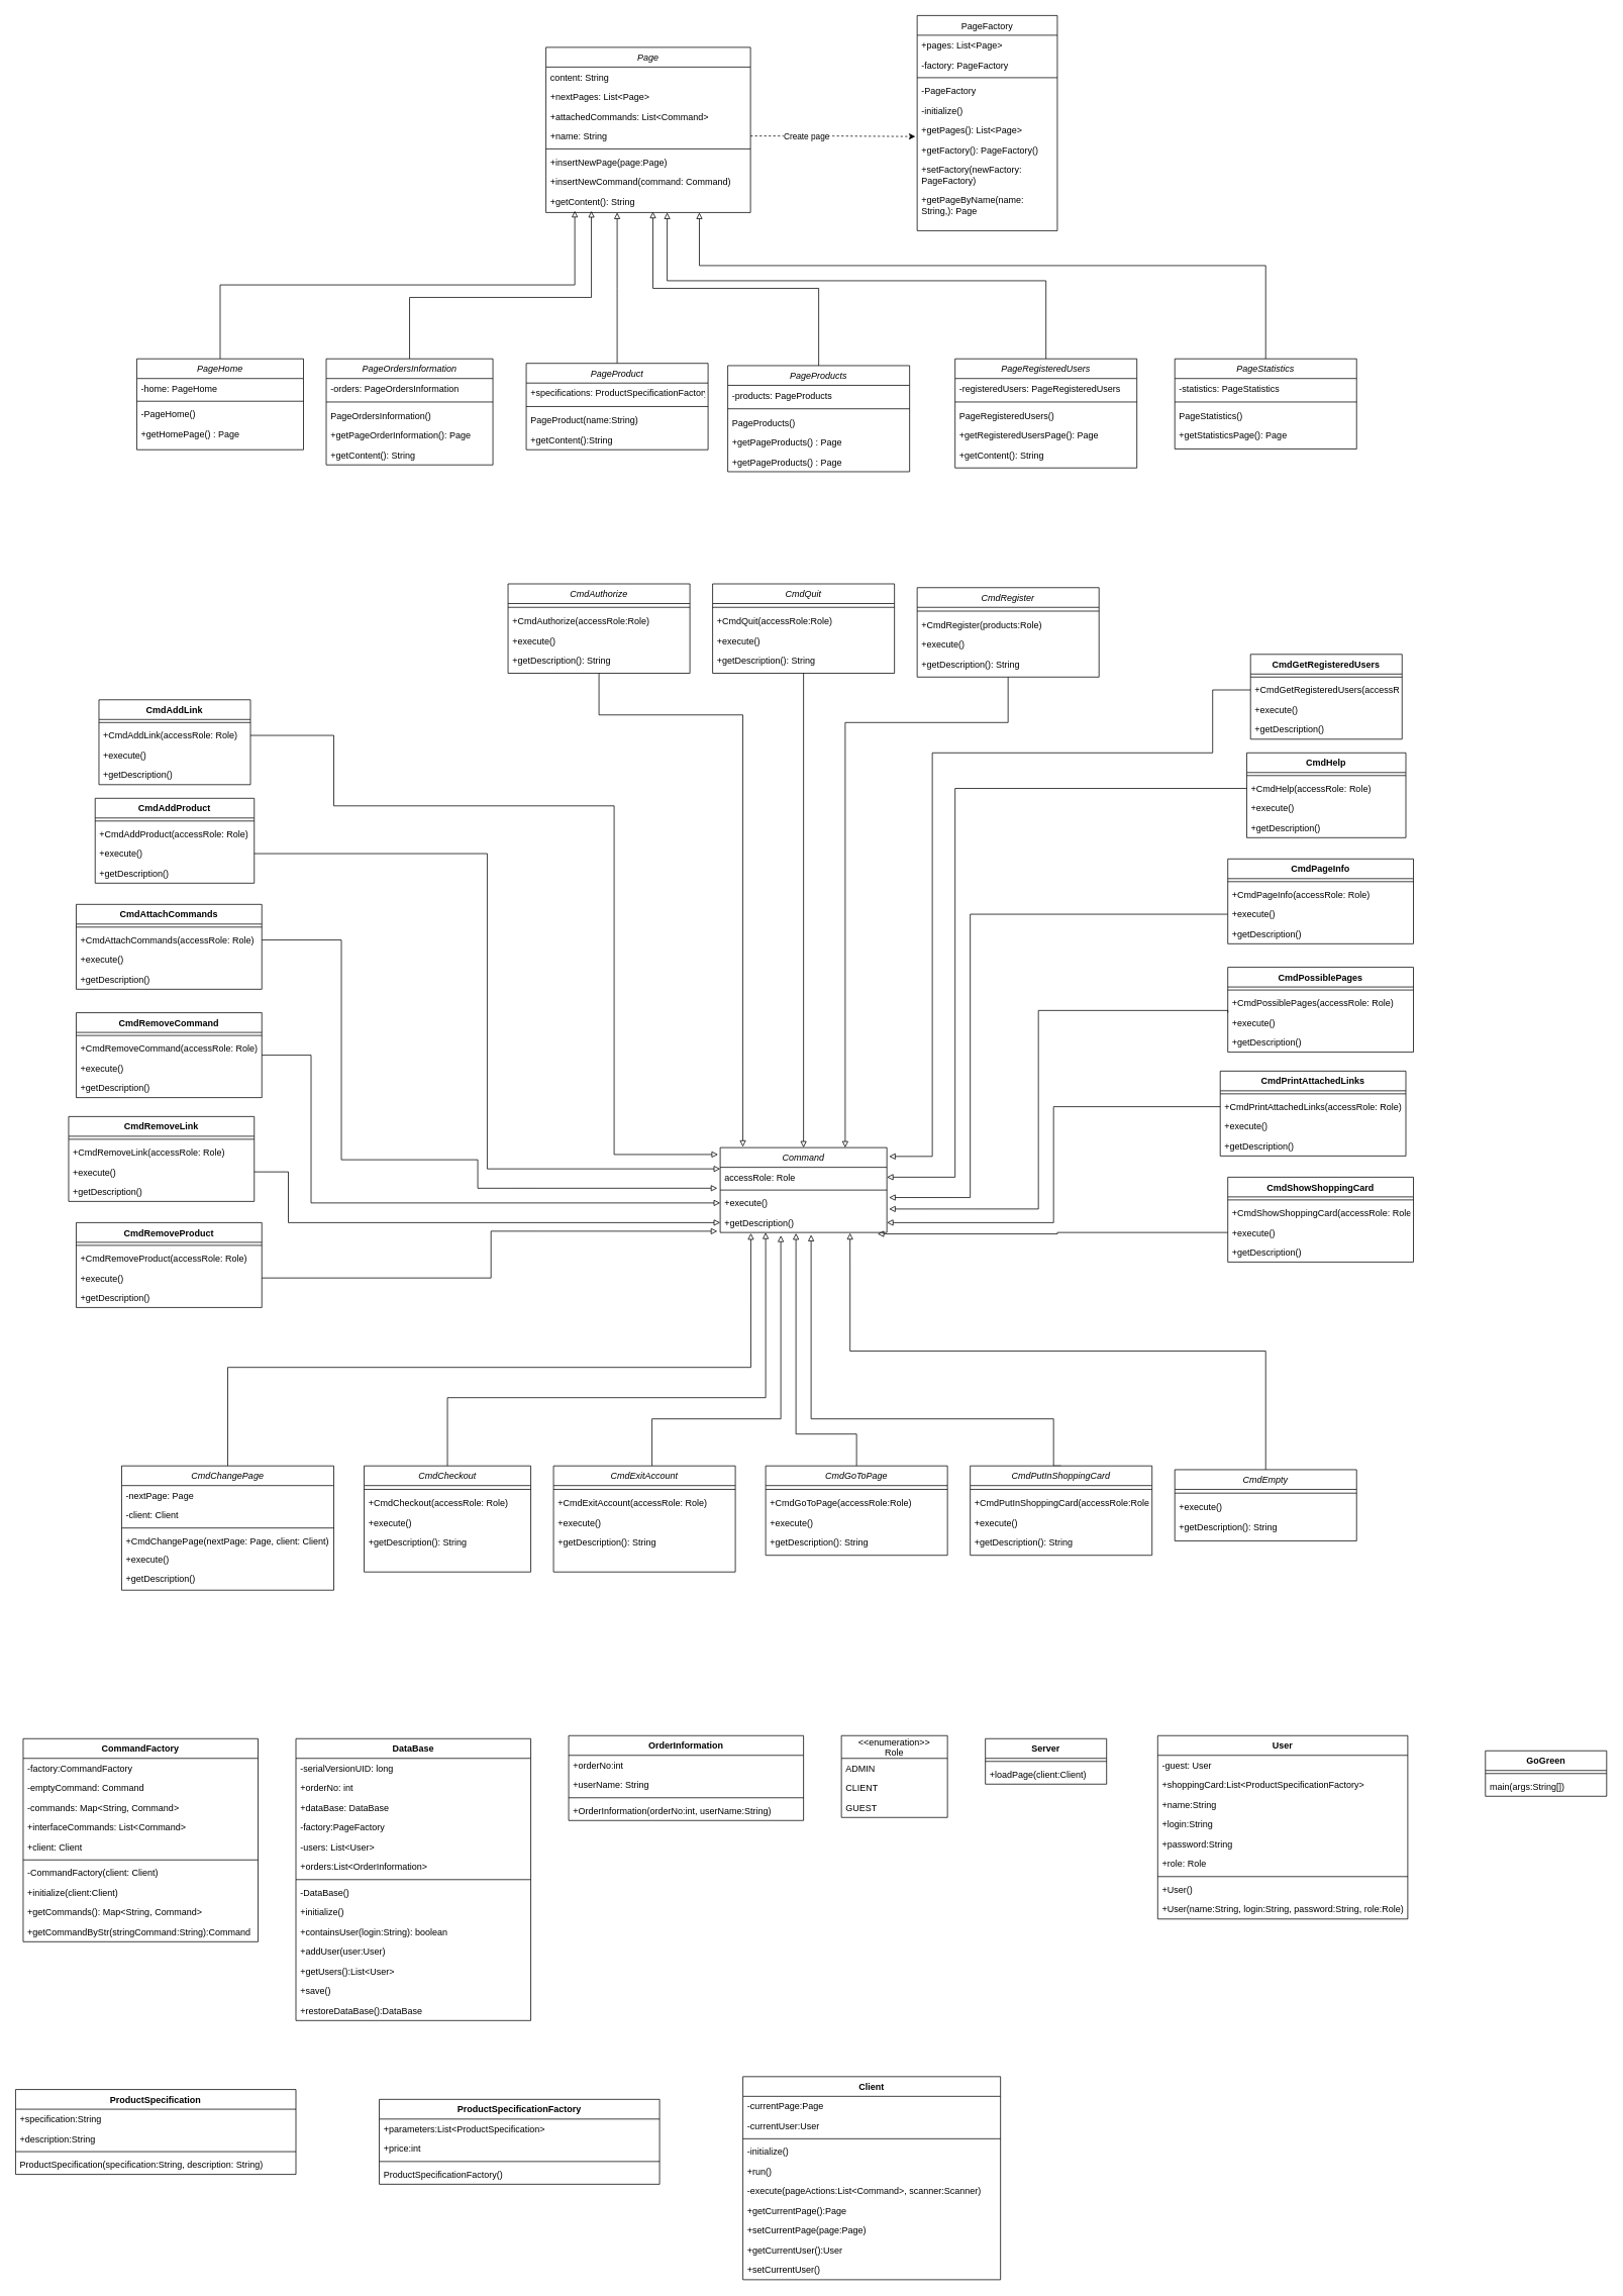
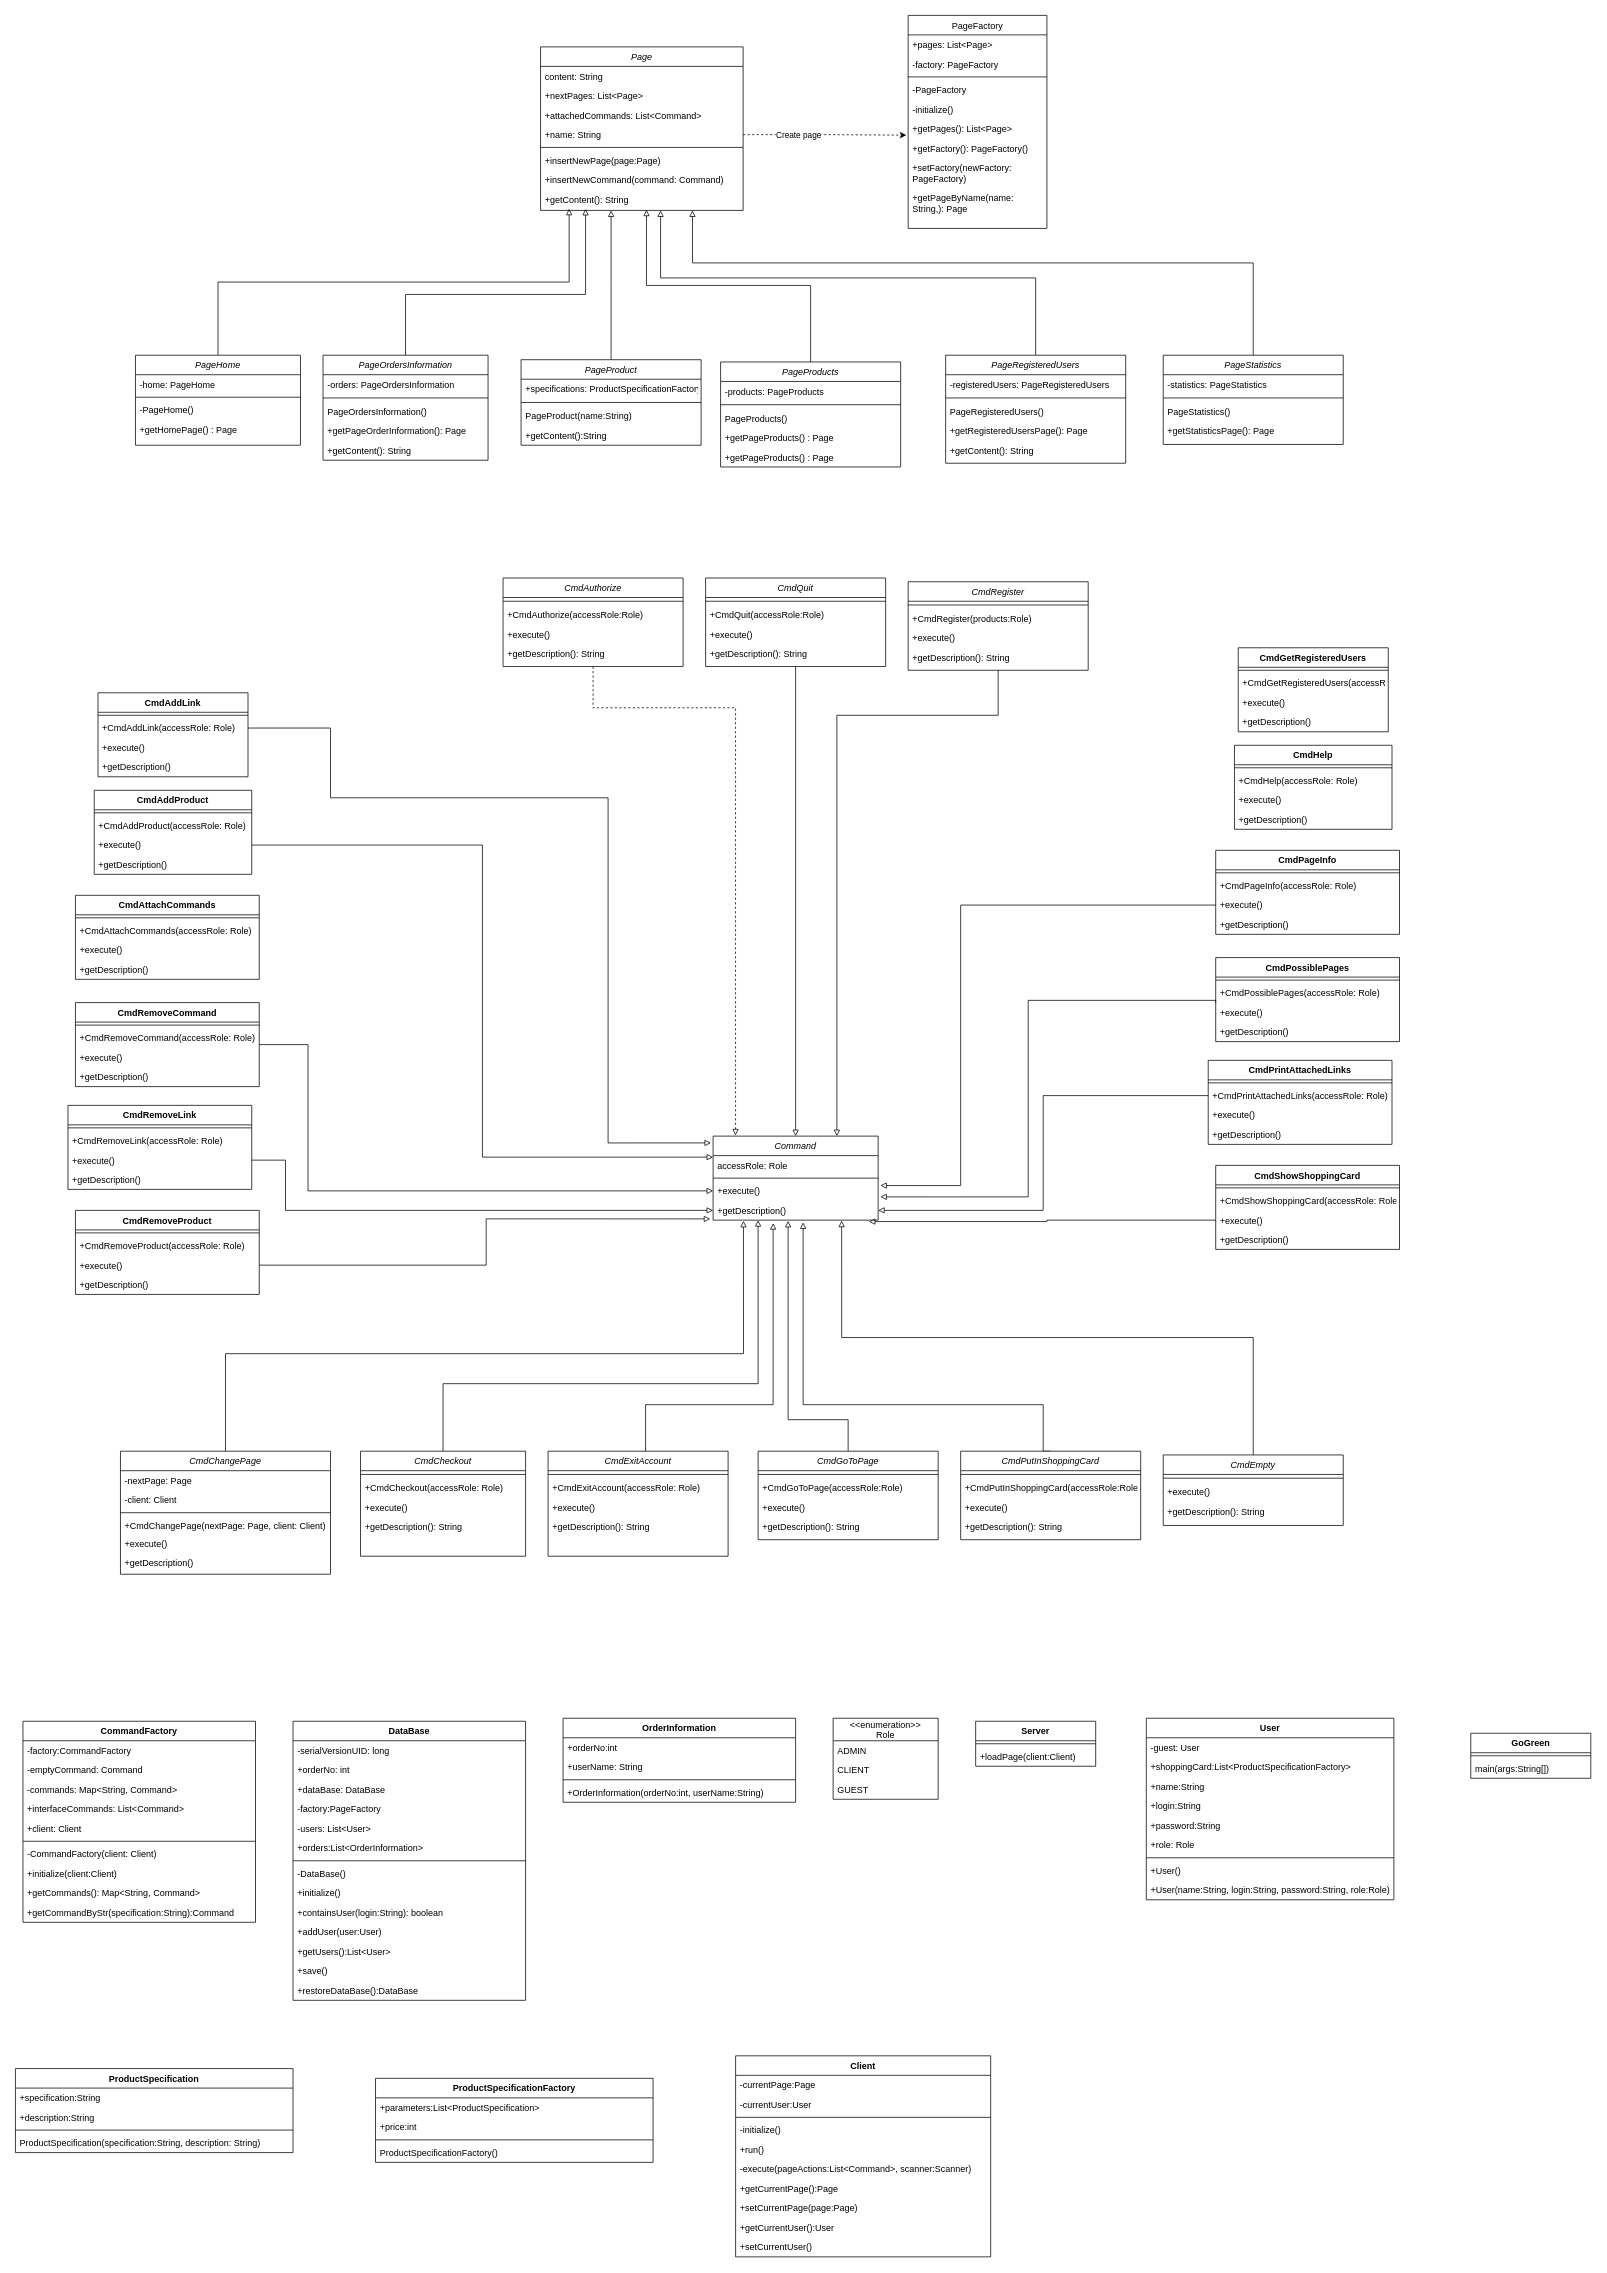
- <mxCell id="165" style="edgeStyle=orthogonalEdgeStyle;rounded=0;orthogonalLoop=1;jettySize=auto;html=1;entryX=1.013;entryY=0.104;entryDx=0;entryDy=0;entryPerimeter=0;endArrow=block;endFill=0;" edge="1" parent="1" source="137" target="62"><mxGeometry relative="1" as="geometry"><Array as="points"><mxPoint x="1600" y="910" /><mxPoint x="1600" y="993" /><mxPoint x="1230" y="993" /><mxPoint x="1230" y="1526" /></Array></mxGeometry></mxCell>
- <mxCell id="224" style="edgeStyle=orthogonalEdgeStyle;rounded=0;orthogonalLoop=1;jettySize=auto;html=1;entryX=0.136;entryY=-0.009;entryDx=0;entryDy=0;entryPerimeter=0;endArrow=block;endFill=0;" edge="1" parent="1" source="225" target="62"><mxGeometry relative="1" as="geometry"><Array as="points"><mxPoint x="790" y="943" /><mxPoint x="980" y="943" /></Array></mxGeometry></mxCell>
+ <mxCell id="224" style="edgeStyle=orthogonalEdgeStyle;rounded=0;orthogonalLoop=1;jettySize=auto;html=1;entryX=0.136;entryY=-0.009;entryDx=0;entryDy=0;entryPerimeter=0;endArrow=block;endFill=0;dashed=1;" edge="1" parent="1" source="225" target="62"><mxGeometry relative="1" as="geometry"><Array as="points"><mxPoint x="790" y="943" /><mxPoint x="980" y="943" /></Array></mxGeometry></mxCell>
- <mxCell id="166" style="edgeStyle=orthogonalEdgeStyle;rounded=0;orthogonalLoop=1;jettySize=auto;html=1;exitX=0;exitY=0.5;exitDx=0;exitDy=0;endArrow=block;endFill=0;entryX=1;entryY=0.5;entryDx=0;entryDy=0;" edge="1" parent="1" source="142" target="63"><mxGeometry relative="1" as="geometry"><mxPoint x="1270" y="1543" as="targetPoint" /><Array as="points"><mxPoint x="1260" y="1040" /><mxPoint x="1260" y="1553" /></Array></mxGeometry></mxCell>
- <mxCell id="116" style="edgeStyle=orthogonalEdgeStyle;rounded=0;orthogonalLoop=1;jettySize=auto;html=1;entryX=-0.017;entryY=1.06;entryDx=0;entryDy=0;entryPerimeter=0;endArrow=block;endFill=0;" edge="1" parent="1" source="113" target="63"><mxGeometry relative="1" as="geometry"><Array as="points"><mxPoint x="450" y="1240" /><mxPoint x="450" y="1530" /><mxPoint x="630" y="1530" /><mxPoint x="630" y="1568" /></Array></mxGeometry></mxCell>
- <mxCell id="186" value="+getCommandByStr(stringCommand:String):Command" style="text;strokeColor=none;fillColor=none;align=left;verticalAlign=top;spacingLeft=4;spacingRight=4;overflow=hidden;rotatable=0;points=[[0,0.5],[1,0.5]];portConstraint=eastwest;" vertex="1" parent="176"><mxGeometry y="242" width="310" height="26" as="geometry" /></mxCell>
+ <mxCell id="186" value="+getCommandByStr(specification:String):Command" style="text;strokeColor=none;fillColor=none;align=left;verticalAlign=top;spacingLeft=4;spacingRight=4;overflow=hidden;rotatable=0;points=[[0,0.5],[1,0.5]];portConstraint=eastwest;" vertex="1" parent="176"><mxGeometry y="242" width="310" height="26" as="geometry" /></mxCell>
